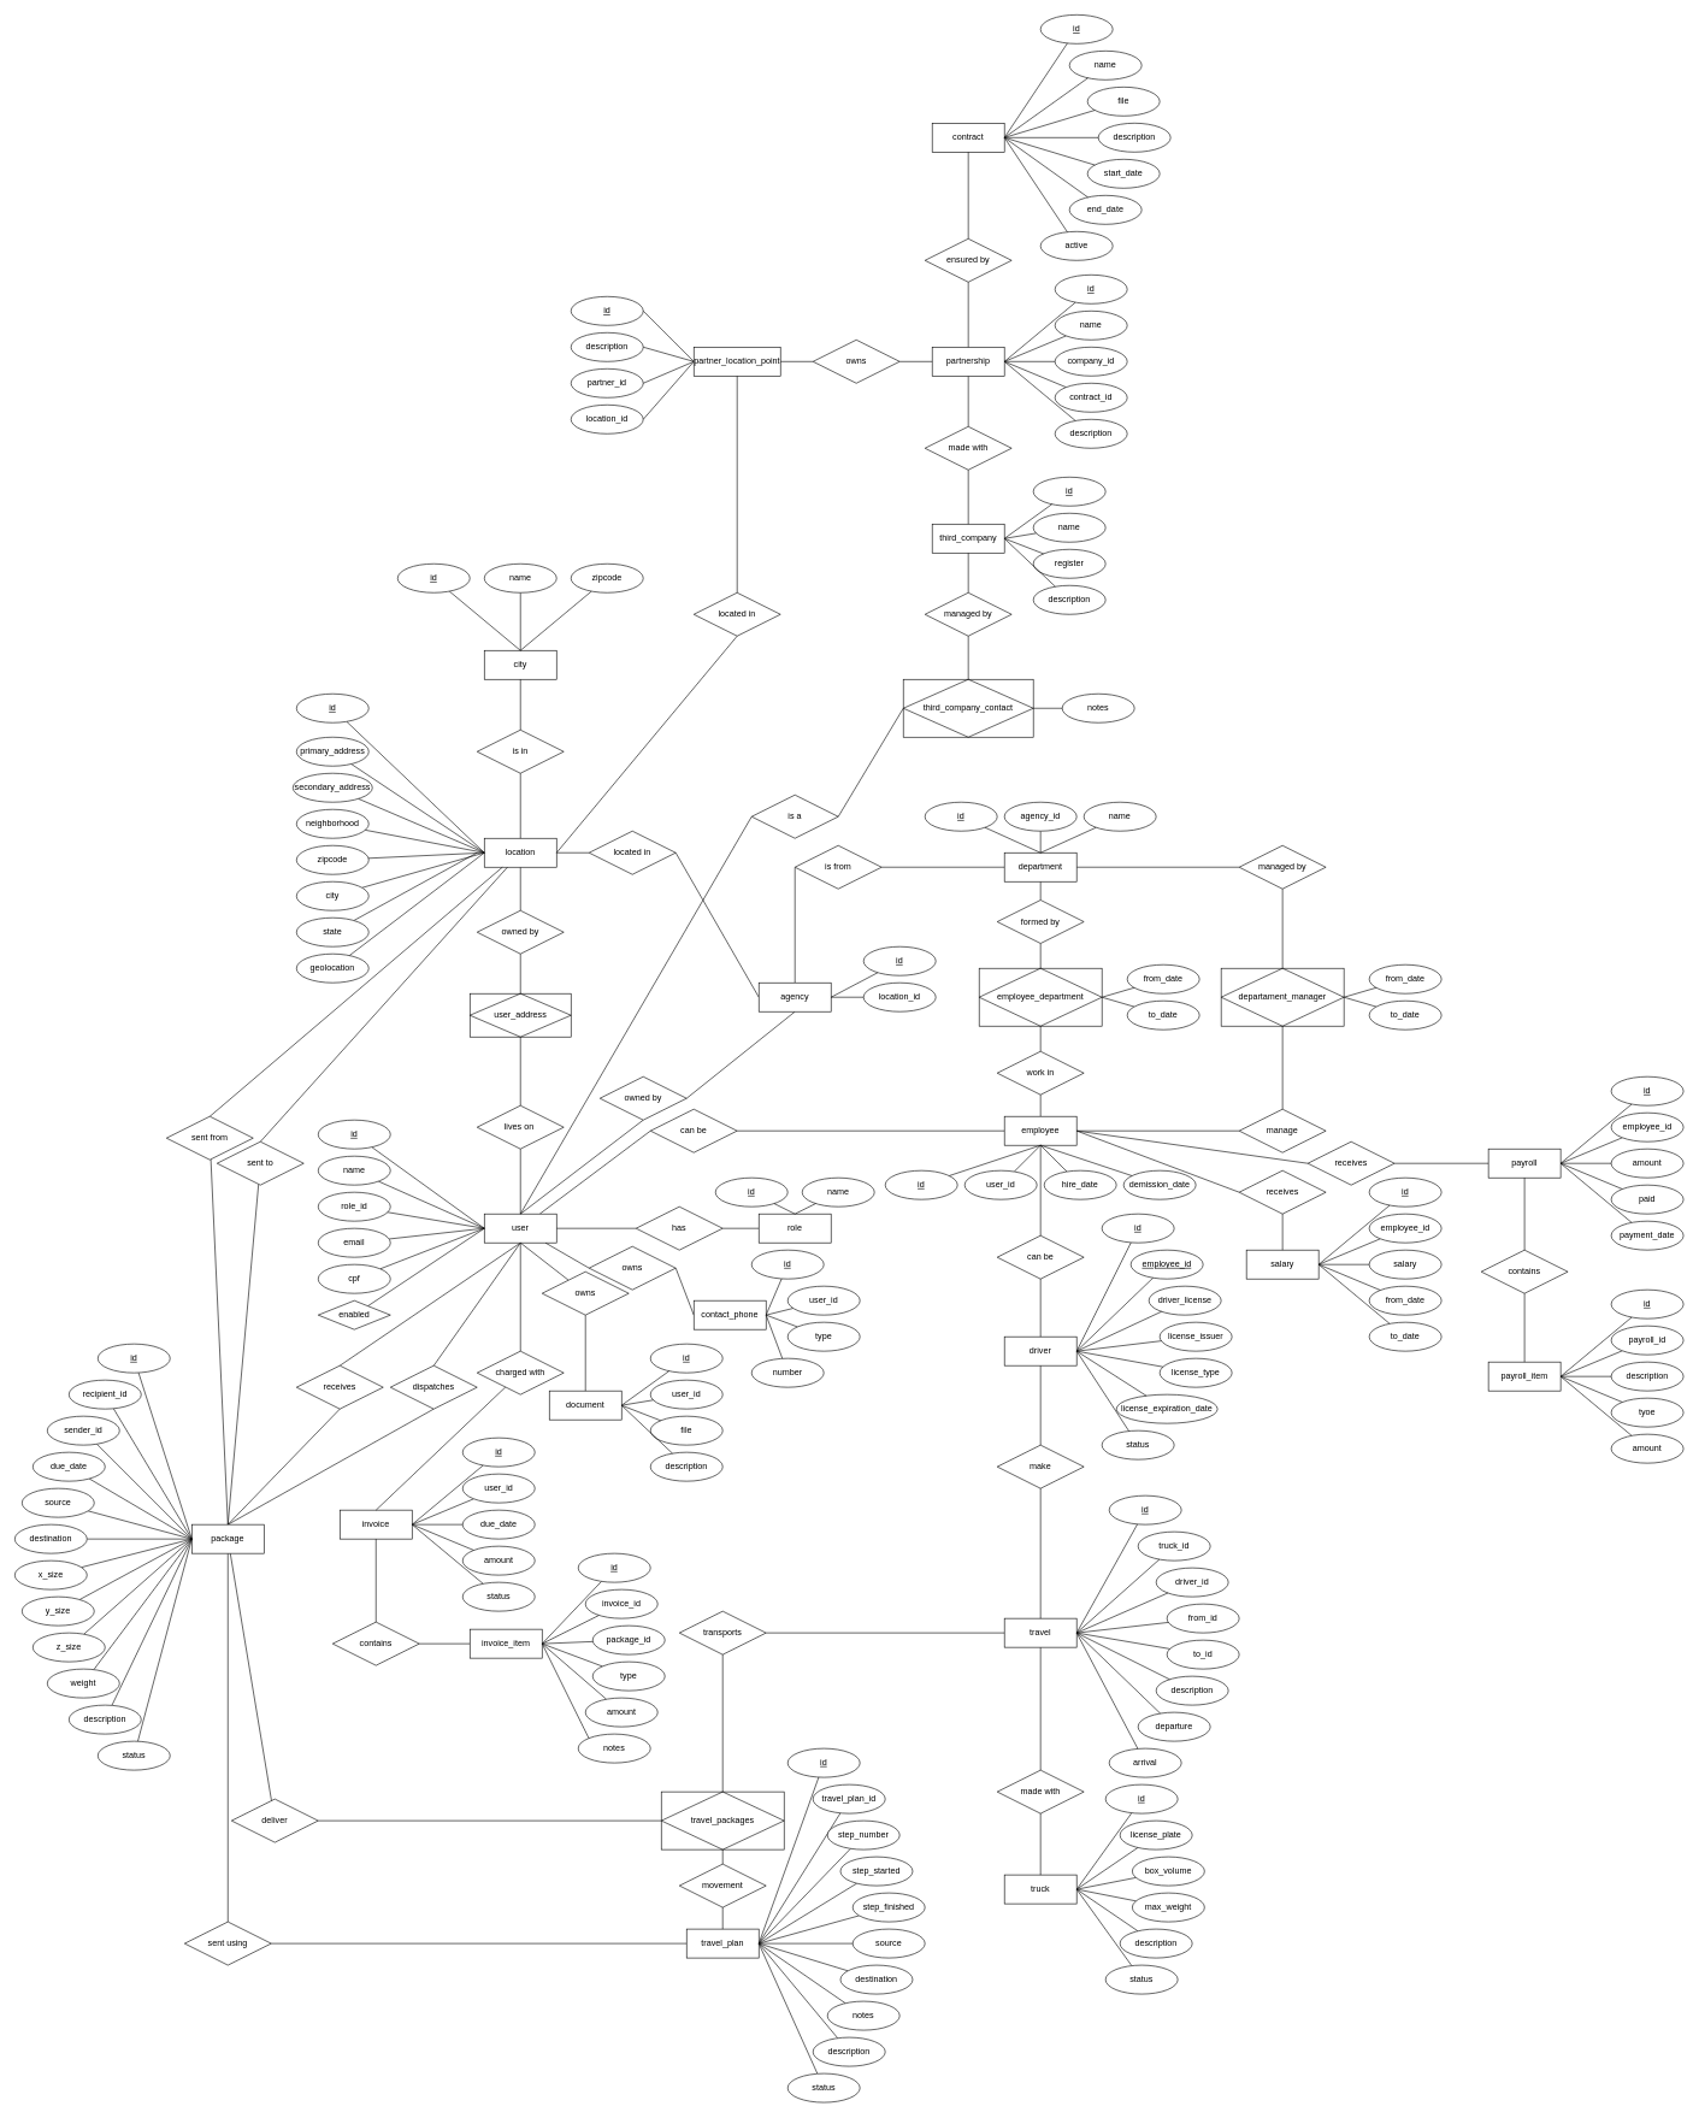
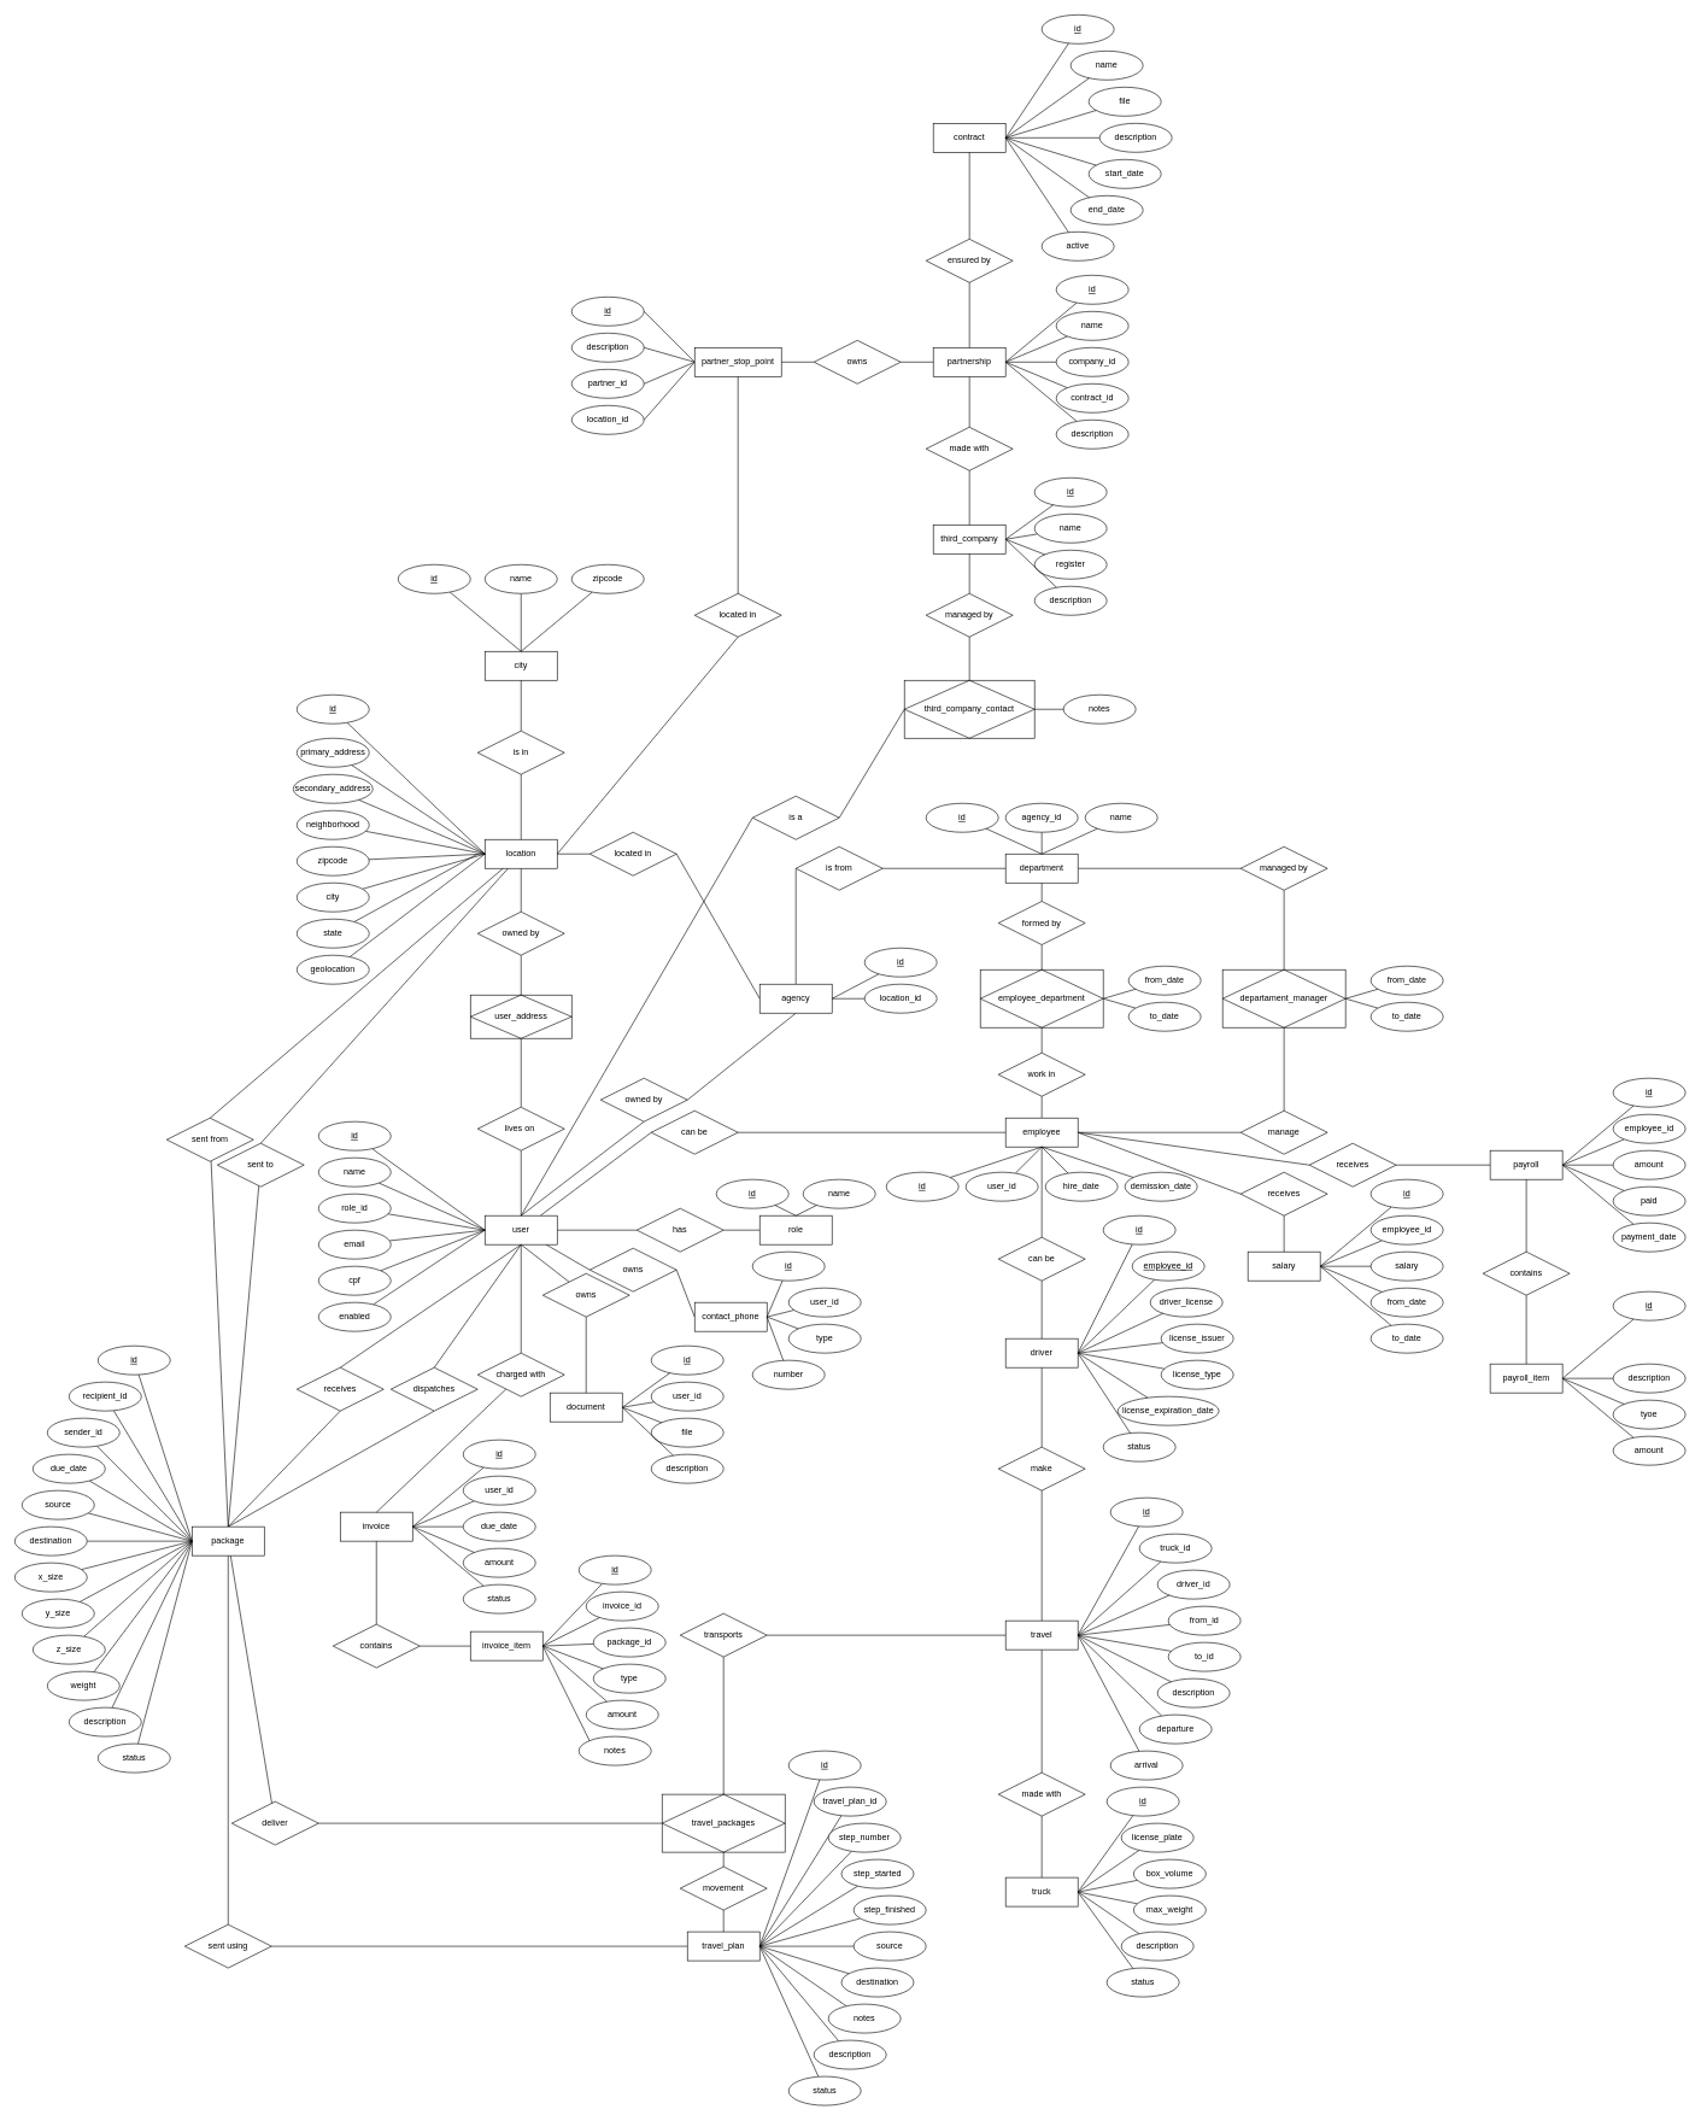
- <mxCell id="407" value="partner_location_point" style="whiteSpace=wrap;html=1;align=center;" parent="398" vertex="1"><mxGeometry x="170" y="70" width="120" height="40" as="geometry" /></mxCell>
+ <mxCell id="407" value="partner_stop_point" style="whiteSpace=wrap;html=1;align=center;" parent="398" vertex="1"><mxGeometry x="170" y="70" width="120" height="40" as="geometry" /></mxCell>
- <mxCell id="21" value="enabled" style="rhombus;whiteSpace=wrap;html=1;align=center;" parent="1" vertex="1"><mxGeometry x="440" y="1800" width="100" height="40" as="geometry" /></mxCell>
+ <mxCell id="21" value="enabled" style="ellipse;whiteSpace=wrap;html=1;align=center;" parent="1" vertex="1"><mxGeometry x="440" y="1800" width="100" height="40" as="geometry" /></mxCell>
- <mxCell id="200" value="payroll_id" style="ellipse;whiteSpace=wrap;html=1;align=center;" parent="191" vertex="1"><mxGeometry x="170" y="50" width="100" height="40" as="geometry" /></mxCell>
- <mxCell id="199" style="edgeStyle=none;rounded=0;orthogonalLoop=1;jettySize=auto;html=1;entryX=1;entryY=0.5;entryDx=0;entryDy=0;endArrow=none;endFill=0;" parent="191" source="200" target="192" edge="1"><mxGeometry relative="1" as="geometry" /></mxCell>
